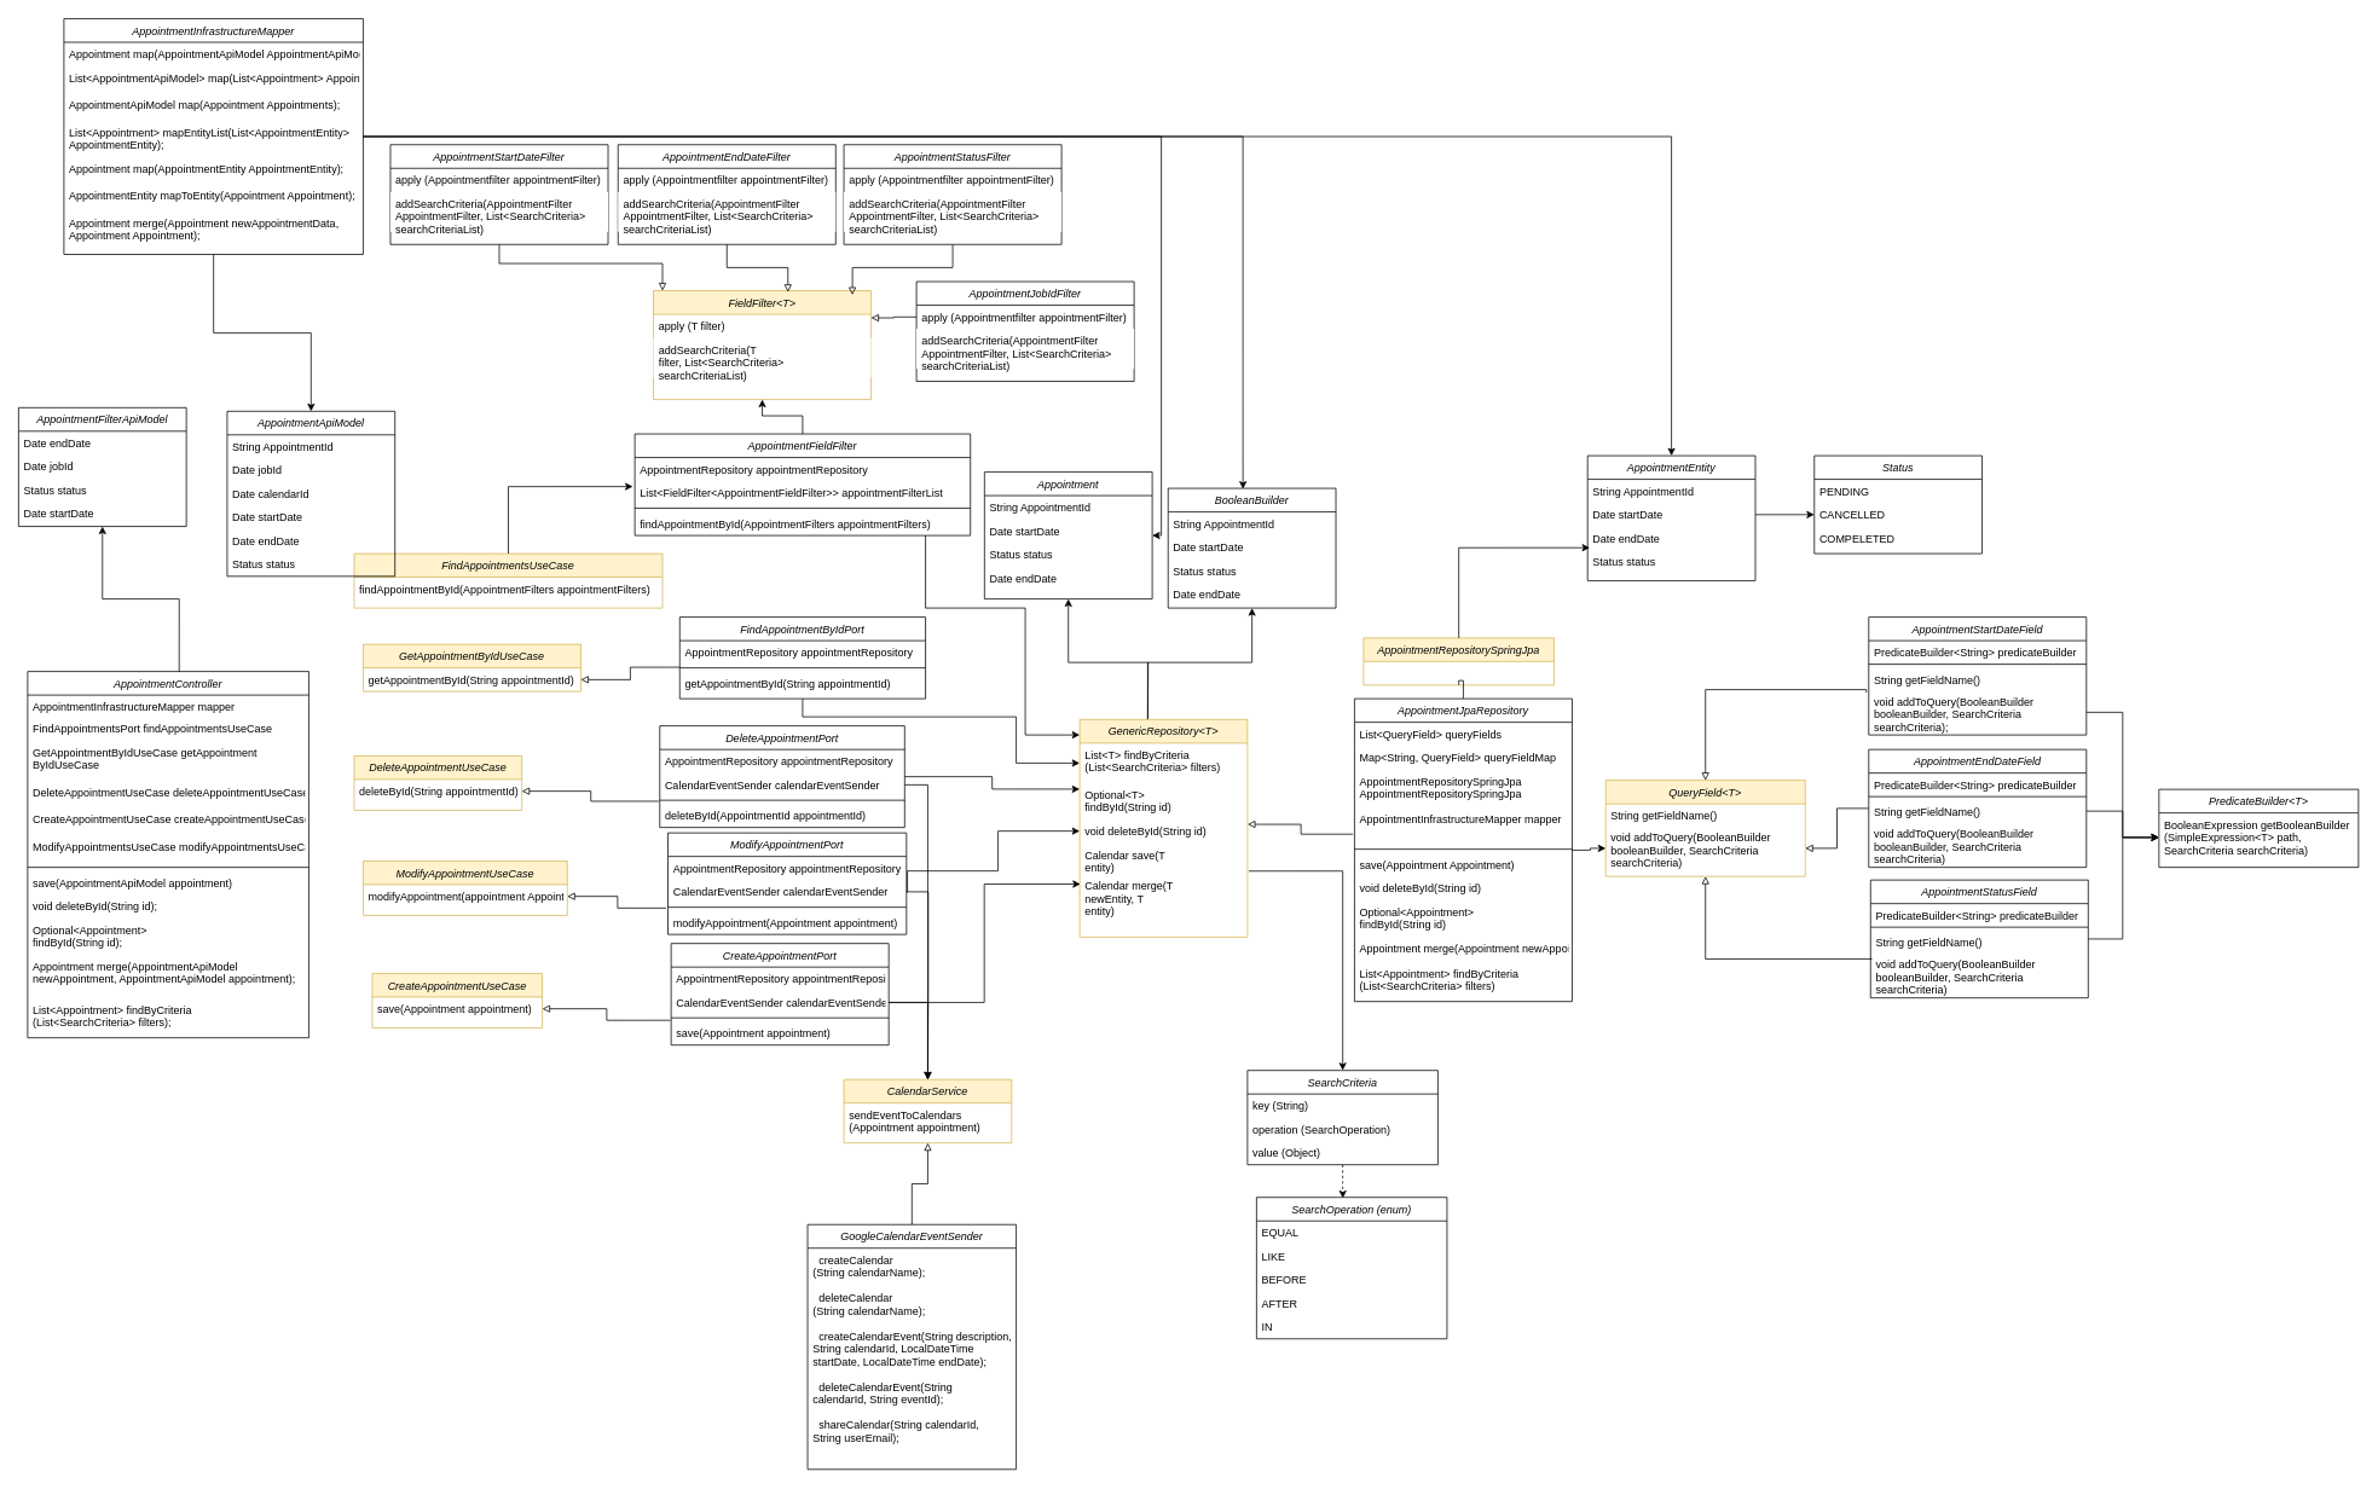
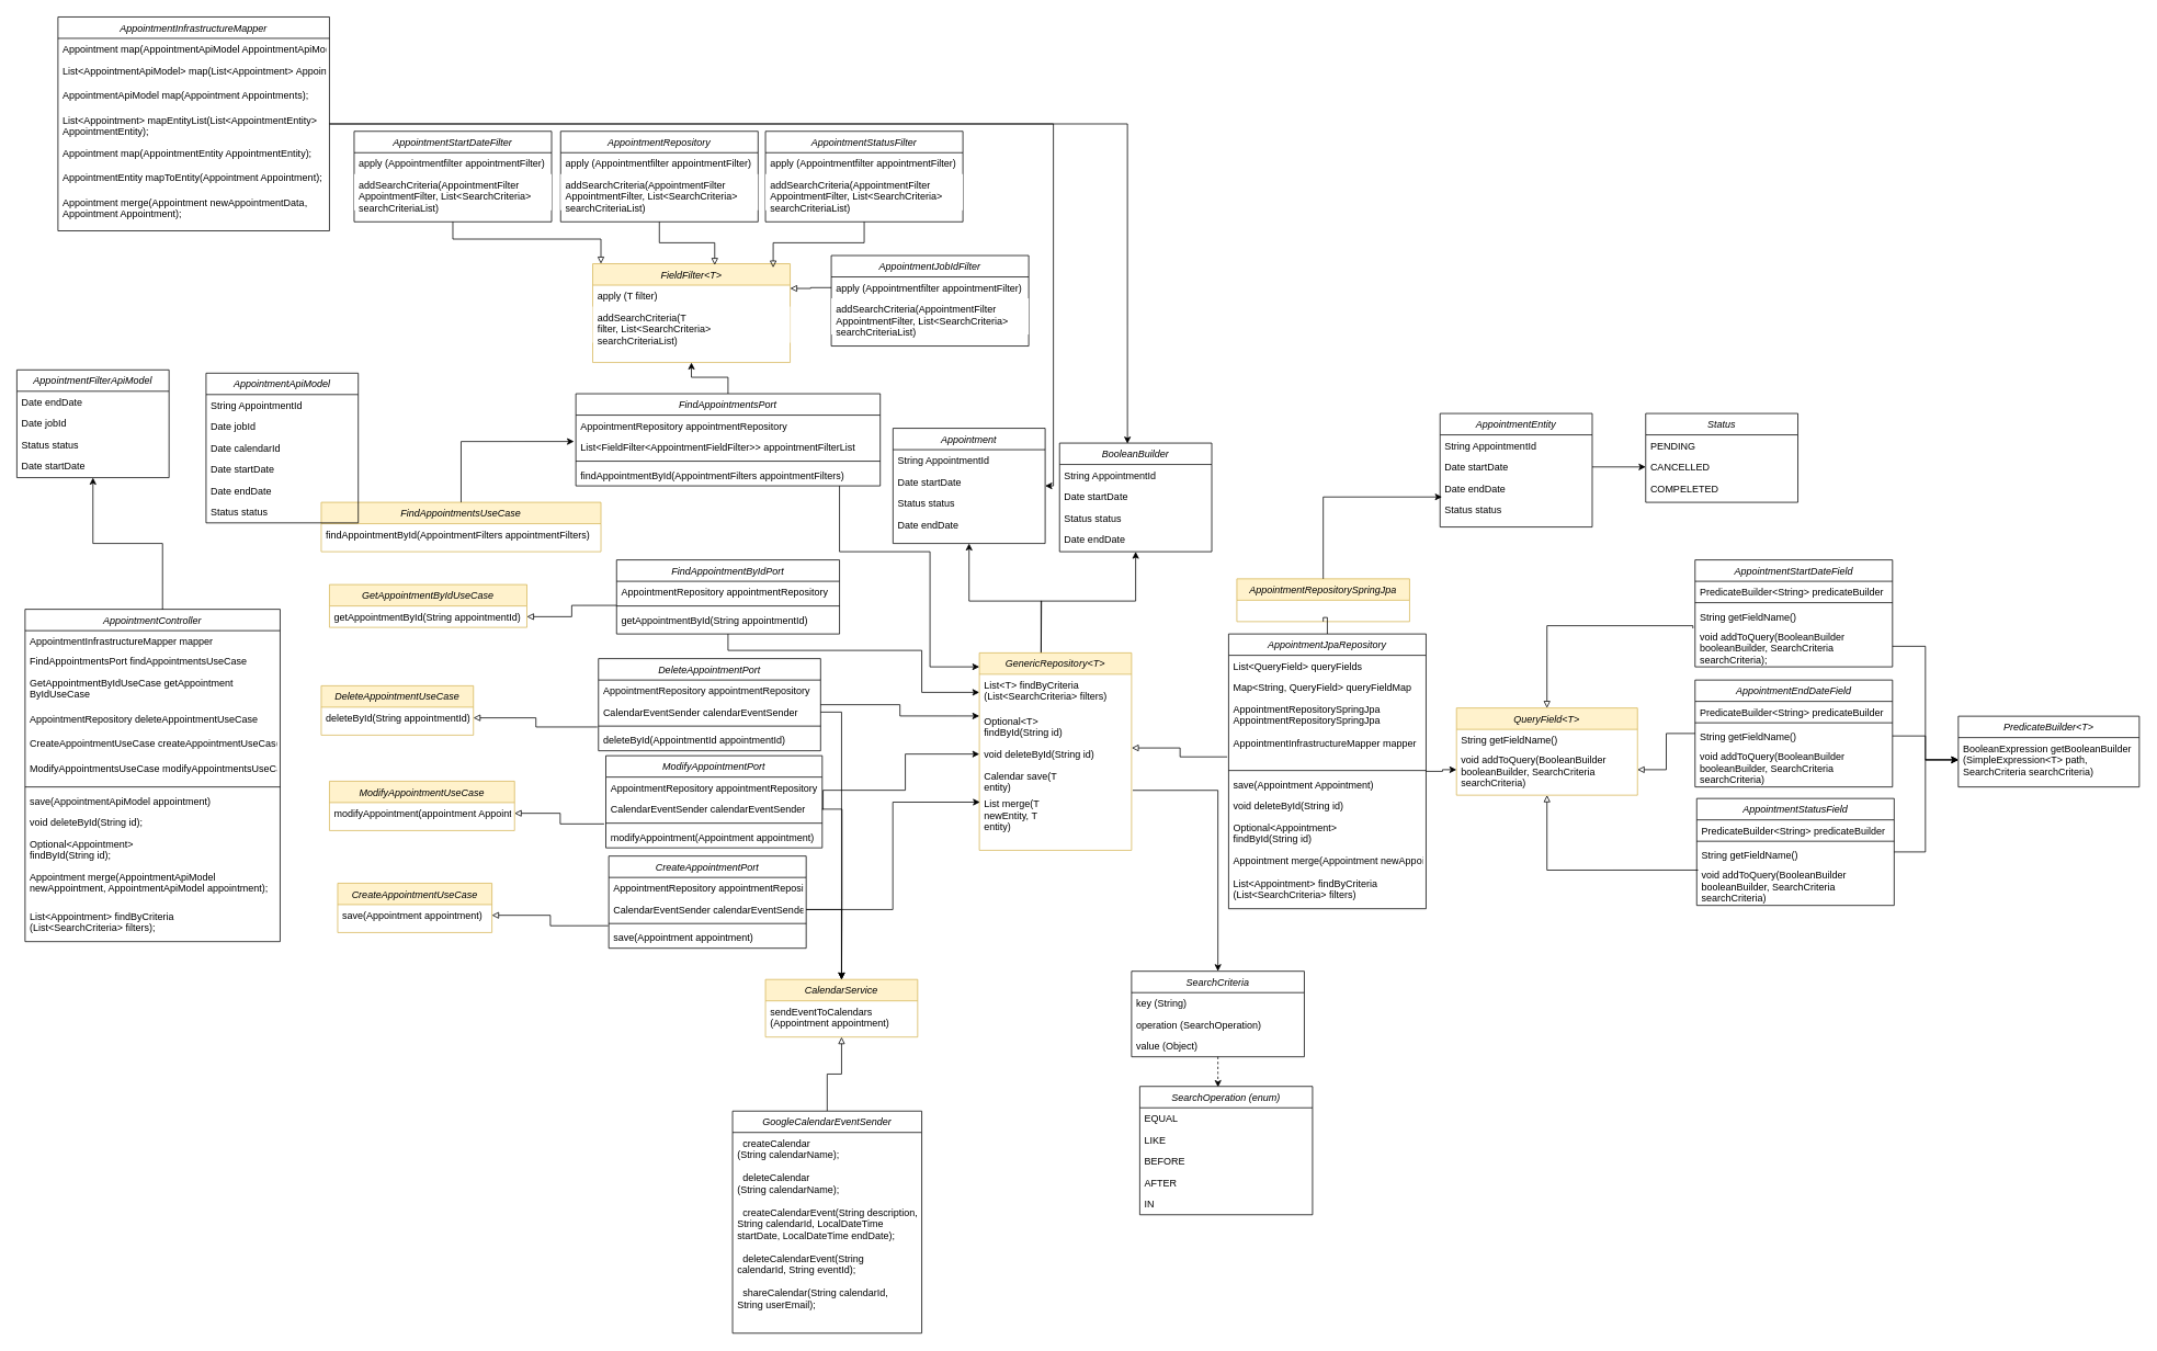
- <mxCell id="56" value="AppointmentEndDateFilter" style="swimlane;fontStyle=2;align=center;verticalAlign=top;childLayout=stackLayout;horizontal=1;startSize=26;horizontalStack=0;resizeParent=1;resizeLast=0;collapsible=1;marginBottom=0;rounded=0;shadow=0;strokeWidth=1;" parent="1" vertex="1"><mxGeometry x="681" y="159" width="240" height="110" as="geometry"><mxRectangle x="230" y="140" width="160" height="26" as="alternateBounds" /></mxGeometry></mxCell>
+ <mxCell id="56" value="AppointmentRepository" style="swimlane;fontStyle=2;align=center;verticalAlign=top;childLayout=stackLayout;horizontal=1;startSize=26;horizontalStack=0;resizeParent=1;resizeLast=0;collapsible=1;marginBottom=0;rounded=0;shadow=0;strokeWidth=1;" parent="1" vertex="1"><mxGeometry x="681" y="159" width="240" height="110" as="geometry"><mxRectangle x="230" y="140" width="160" height="26" as="alternateBounds" /></mxGeometry></mxCell>
- <mxCell id="106" style="edgeStyle=orthogonalEdgeStyle;rounded=0;orthogonalLoop=1;jettySize=auto;html=1;" parent="1" source="107" target="87" edge="1"><mxGeometry relative="1" as="geometry" /></mxCell>
- <mxCell id="104" style="edgeStyle=orthogonalEdgeStyle;rounded=0;orthogonalLoop=1;jettySize=auto;html=1;" parent="1" source="107" target="75" edge="1"><mxGeometry relative="1" as="geometry" /></mxCell>
- <mxCell id="23" value="AppointmentFieldFilter" style="swimlane;fontStyle=2;align=center;verticalAlign=top;childLayout=stackLayout;horizontal=1;startSize=26;horizontalStack=0;resizeParent=1;resizeLast=0;collapsible=1;marginBottom=0;rounded=0;shadow=0;strokeWidth=1;" parent="1" vertex="1"><mxGeometry x="699.5" y="478" width="370" height="112" as="geometry"><mxRectangle x="230" y="140" width="160" height="26" as="alternateBounds" /></mxGeometry></mxCell>
+ <mxCell id="23" value="FindAppointmentsPort" style="swimlane;fontStyle=2;align=center;verticalAlign=top;childLayout=stackLayout;horizontal=1;startSize=26;horizontalStack=0;resizeParent=1;resizeLast=0;collapsible=1;marginBottom=0;rounded=0;shadow=0;strokeWidth=1;" parent="1" vertex="1"><mxGeometry x="699.5" y="478" width="370" height="112" as="geometry"><mxRectangle x="230" y="140" width="160" height="26" as="alternateBounds" /></mxGeometry></mxCell>
- <mxCell id="132" value="DeleteAppointmentUseCase deleteAppointmentUseCase" style="text;align=left;verticalAlign=top;spacingLeft=4;spacingRight=4;overflow=hidden;rotatable=0;points=[[0,0.5],[1,0.5]];portConstraint=eastwest;fillColor=none;" parent="128" vertex="1"><mxGeometry y="120" width="310" height="30" as="geometry" /></mxCell>
+ <mxCell id="132" value="AppointmentRepository deleteAppointmentUseCase" style="text;align=left;verticalAlign=top;spacingLeft=4;spacingRight=4;overflow=hidden;rotatable=0;points=[[0,0.5],[1,0.5]];portConstraint=eastwest;fillColor=none;" parent="128" vertex="1"><mxGeometry y="120" width="310" height="30" as="geometry" /></mxCell>
- <mxCell id="174" value="Calendar merge(T &#10;newEntity, T &#10;entity)" style="text;align=left;verticalAlign=top;spacingLeft=4;spacingRight=4;overflow=hidden;rotatable=0;points=[[0,0.5],[1,0.5]];portConstraint=eastwest;fillColor=none;" parent="169" vertex="1"><mxGeometry y="170" width="185" height="60" as="geometry" /></mxCell>
+ <mxCell id="174" value="List merge(T &#10;newEntity, T &#10;entity)" style="text;align=left;verticalAlign=top;spacingLeft=4;spacingRight=4;overflow=hidden;rotatable=0;points=[[0,0.5],[1,0.5]];portConstraint=eastwest;fillColor=none;" parent="169" vertex="1"><mxGeometry y="170" width="185" height="60" as="geometry" /></mxCell>
